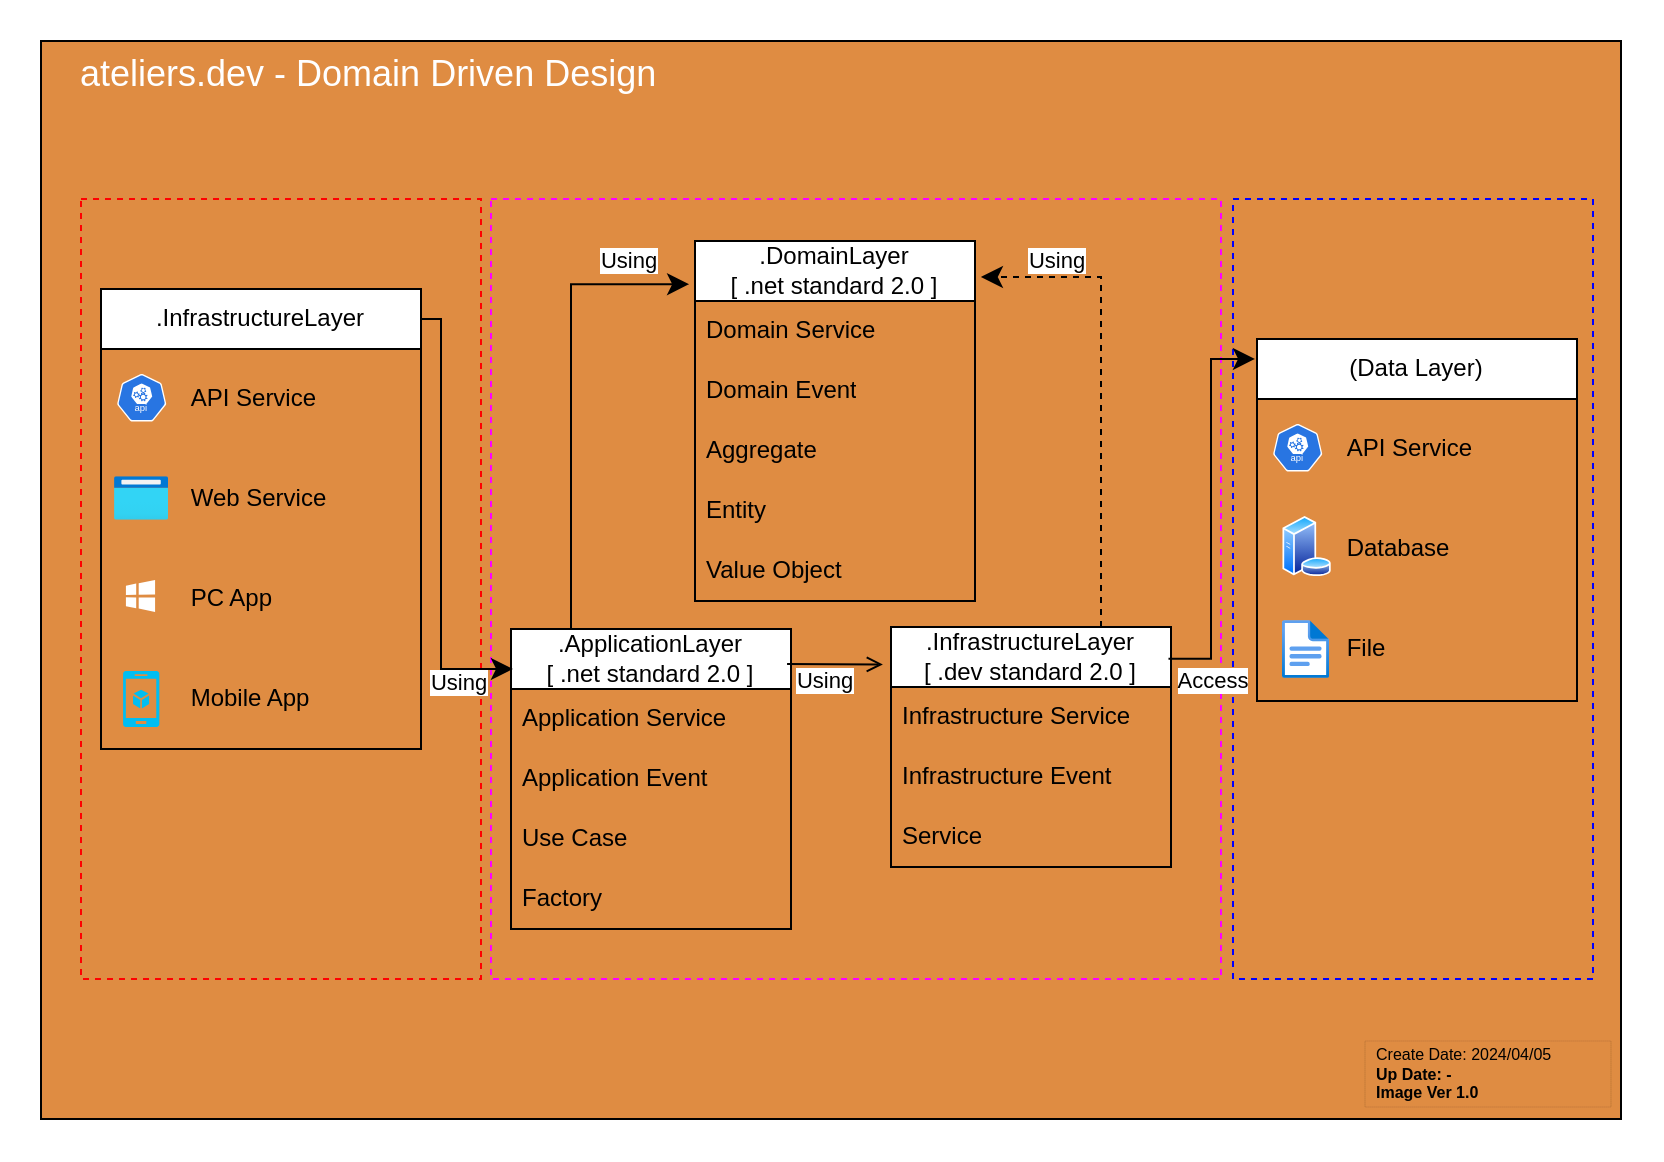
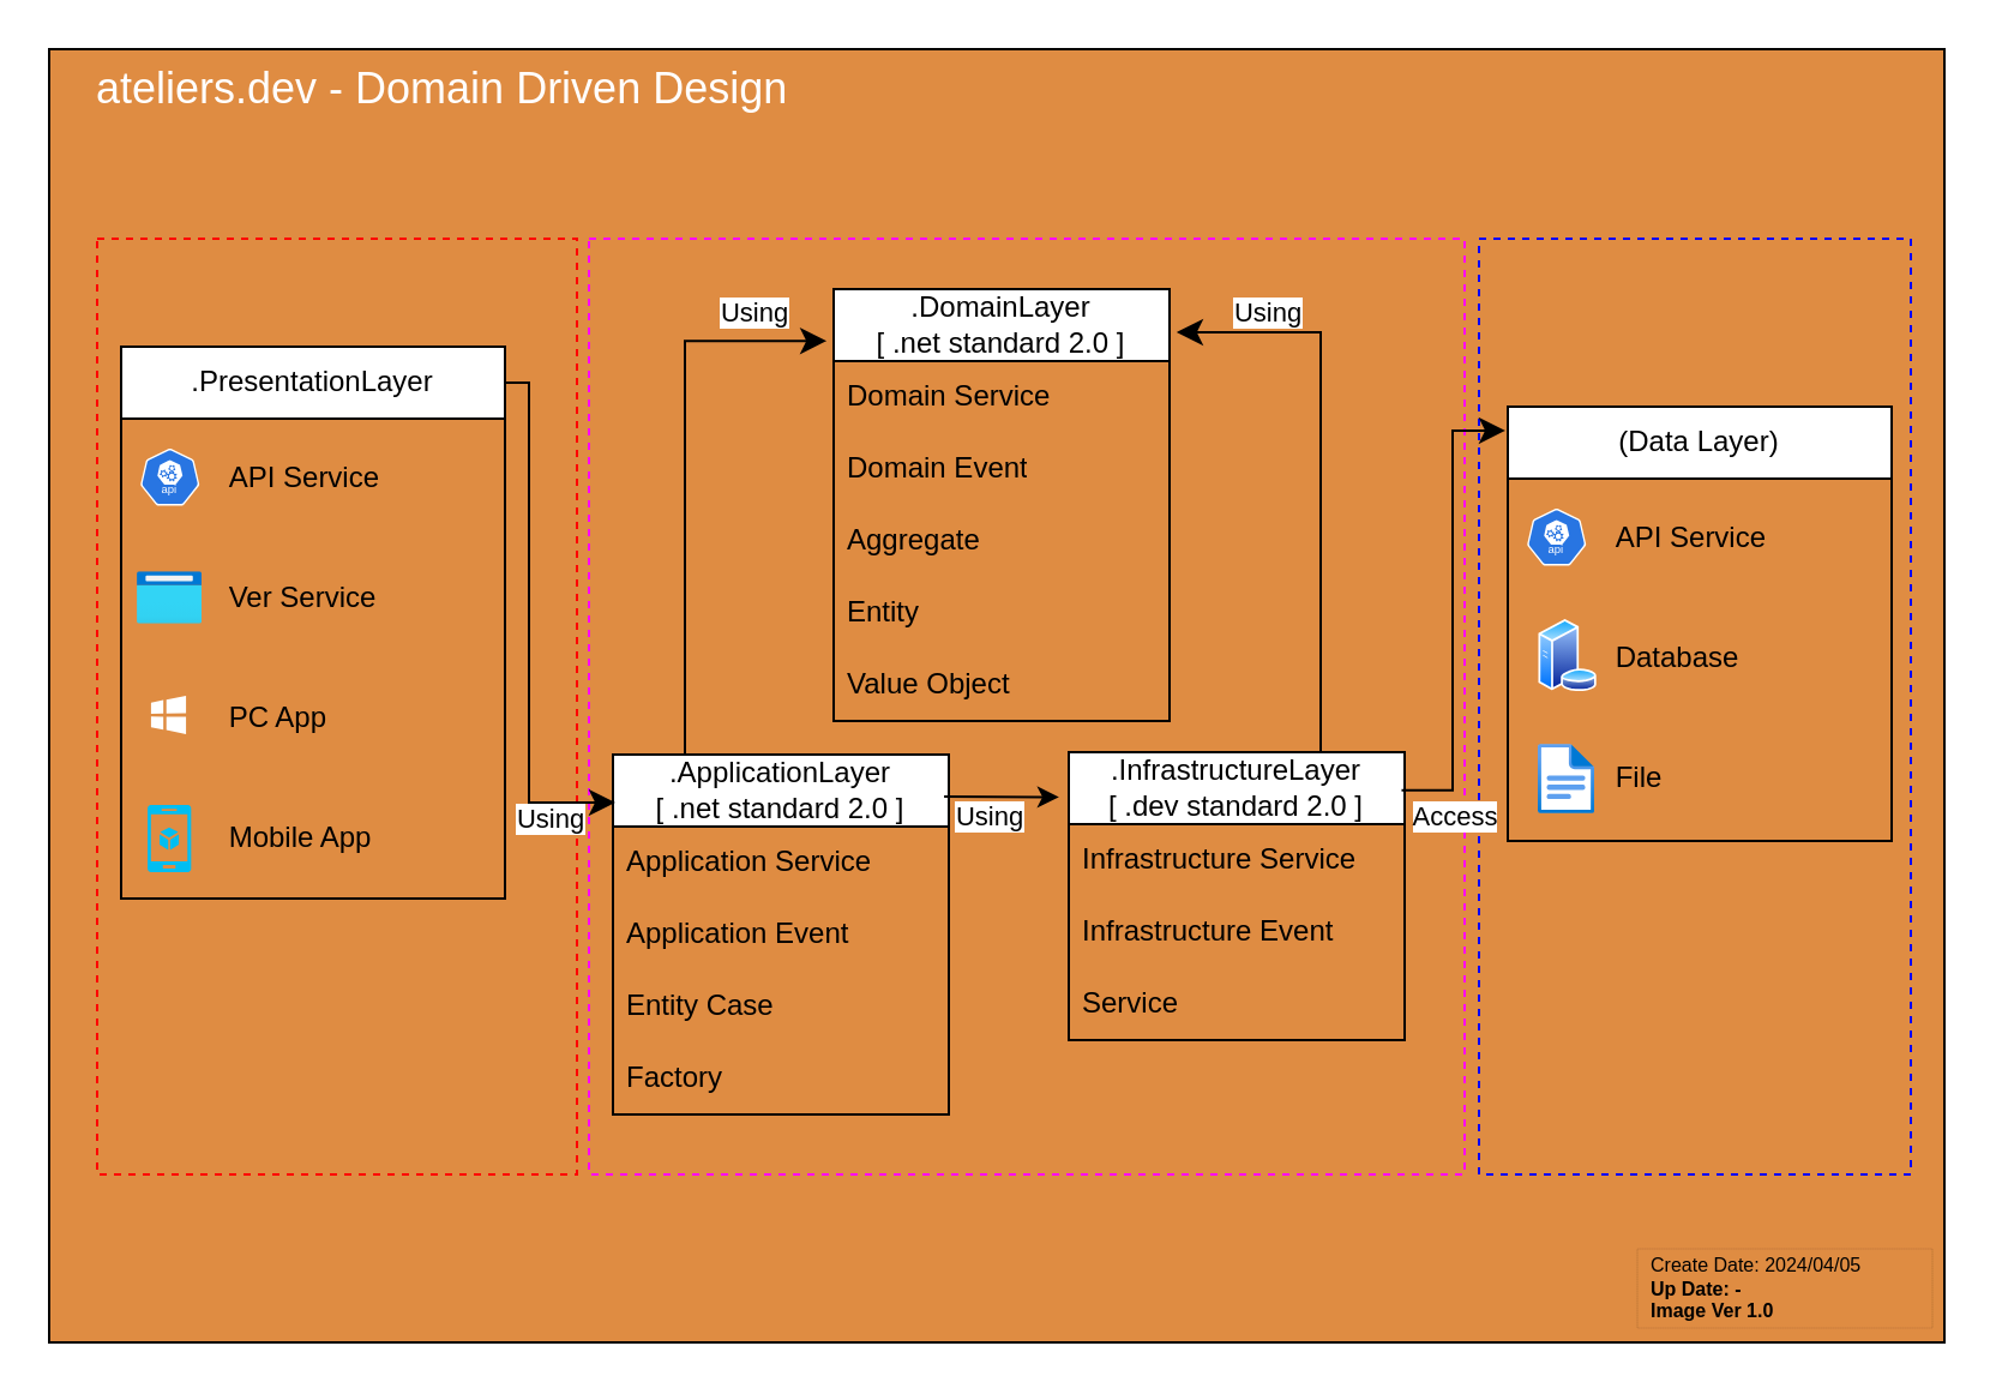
- <mxCell id="27" value=".InfrastructureLayer" style="swimlane;fontStyle=0;childLayout=stackLayout;horizontal=1;startSize=30;horizontalStack=0;resizeParent=1;resizeParentMax=0;resizeLast=0;collapsible=1;marginBottom=0;whiteSpace=wrap;html=1;align=center;spacingTop=0;" vertex="1" parent="26"><mxGeometry x="50" y="144" width="160" height="230" as="geometry" /></mxCell>
+ <mxCell id="27" value=".PresentationLayer" style="swimlane;fontStyle=0;childLayout=stackLayout;horizontal=1;startSize=30;horizontalStack=0;resizeParent=1;resizeParentMax=0;resizeLast=0;collapsible=1;marginBottom=0;whiteSpace=wrap;html=1;align=center;spacingTop=0;" vertex="1" parent="26"><mxGeometry x="50" y="144" width="160" height="230" as="geometry" /></mxCell>
- <mxCell id="24" value="" style="edgeStyle=elbowEdgeStyle;elbow=horizontal;endArrow=classic;html=1;curved=0;rounded=0;endSize=8;startSize=8;exitX=0.75;exitY=0;exitDx=0;exitDy=0;entryX=1.021;entryY=0.1;entryDx=0;entryDy=0;entryPerimeter=0;dashed=1;" edge="1" parent="1" source="16" target="10"><mxGeometry width="50" height="50" relative="1" as="geometry"><mxPoint x="545" y="71" as="sourcePoint" /><mxPoint x="611" y="-81" as="targetPoint" /><Array as="points"><mxPoint x="550" y="239" /></Array></mxGeometry></mxCell>
+ <mxCell id="24" value="" style="edgeStyle=elbowEdgeStyle;elbow=horizontal;endArrow=classic;html=1;curved=0;rounded=0;endSize=8;startSize=8;exitX=0.75;exitY=0;exitDx=0;exitDy=0;entryX=1.021;entryY=0.1;entryDx=0;entryDy=0;entryPerimeter=0;" edge="1" parent="1" source="16" target="10"><mxGeometry width="50" height="50" relative="1" as="geometry"><mxPoint x="545" y="71" as="sourcePoint" /><mxPoint x="611" y="-81" as="targetPoint" /><Array as="points"><mxPoint x="550" y="239" /></Array></mxGeometry></mxCell>
- <mxCell id="32" value="&lt;blockquote style=&quot;margin: 0 0 0 40px; border: none; padding: 0px;&quot;&gt;&lt;div style=&quot;&quot;&gt;&lt;span style=&quot;background-color: initial;&quot;&gt;&amp;nbsp;Web Service&lt;/span&gt;&lt;/div&gt;&lt;/blockquote&gt;" style="rounded=1;whiteSpace=wrap;html=1;align=left;fillColor=none;strokeColor=none;" vertex="1" parent="31"><mxGeometry width="150" height="50" as="geometry" /></mxCell>
+ <mxCell id="32" value="&lt;blockquote style=&quot;margin: 0 0 0 40px; border: none; padding: 0px;&quot;&gt;&lt;div style=&quot;&quot;&gt;&lt;span style=&quot;background-color: initial;&quot;&gt;&amp;nbsp;Ver Service&lt;/span&gt;&lt;/div&gt;&lt;/blockquote&gt;" style="rounded=1;whiteSpace=wrap;html=1;align=left;fillColor=none;strokeColor=none;" vertex="1" parent="31"><mxGeometry width="150" height="50" as="geometry" /></mxCell>
- <mxCell id="20" value="" style="endArrow=open;html=1;rounded=0;exitX=0.986;exitY=0.117;exitDx=0;exitDy=0;exitPerimeter=0;entryX=-0.029;entryY=0.156;entryDx=0;entryDy=0;entryPerimeter=0;" edge="1" parent="1" source="5" target="16"><mxGeometry width="50" height="50" relative="1" as="geometry"><mxPoint x="405" y="349" as="sourcePoint" /><mxPoint x="455" y="299" as="targetPoint" /></mxGeometry></mxCell>
+ <mxCell id="20" value="" style="endArrow=classic;html=1;rounded=0;exitX=0.986;exitY=0.117;exitDx=0;exitDy=0;exitPerimeter=0;entryX=-0.029;entryY=0.156;entryDx=0;entryDy=0;entryPerimeter=0;" edge="1" parent="1" source="5" target="16"><mxGeometry width="50" height="50" relative="1" as="geometry"><mxPoint x="405" y="349" as="sourcePoint" /><mxPoint x="455" y="299" as="targetPoint" /></mxGeometry></mxCell>
- <mxCell id="8" value="Use Case" style="text;strokeColor=none;fillColor=none;align=left;verticalAlign=middle;spacingLeft=4;spacingRight=4;overflow=hidden;points=[[0,0.5],[1,0.5]];portConstraint=eastwest;rotatable=0;whiteSpace=wrap;html=1;" vertex="1" parent="5"><mxGeometry y="90" width="140" height="30" as="geometry" /></mxCell>
+ <mxCell id="8" value="Entity Case" style="text;strokeColor=none;fillColor=none;align=left;verticalAlign=middle;spacingLeft=4;spacingRight=4;overflow=hidden;points=[[0,0.5],[1,0.5]];portConstraint=eastwest;rotatable=0;whiteSpace=wrap;html=1;" vertex="1" parent="5"><mxGeometry y="90" width="140" height="30" as="geometry" /></mxCell>
